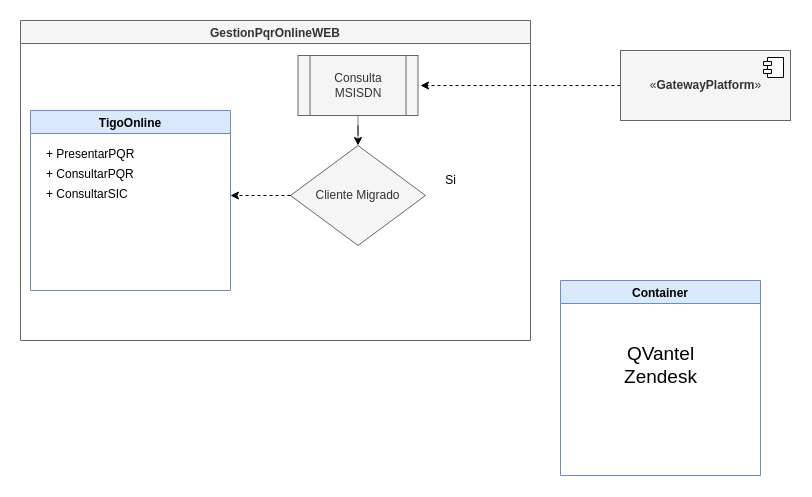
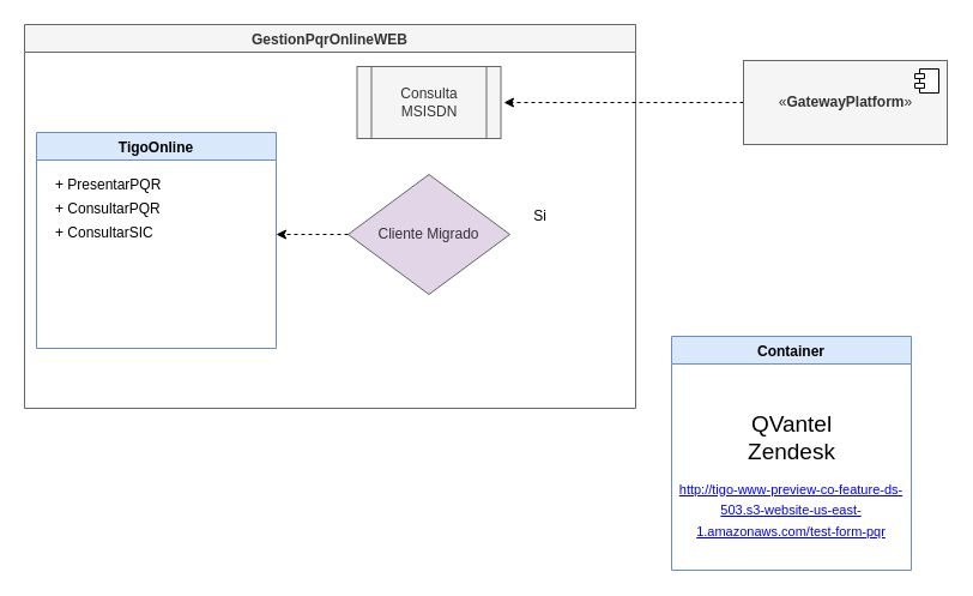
- <mxCell id="4" style="edgeStyle=orthogonalEdgeStyle;rounded=0;orthogonalLoop=1;jettySize=auto;html=1;entryX=0.5;entryY=0;entryDx=0;entryDy=0;dashed=1;dashPattern=1 1;" edge="1" parent="2" source="5" target="3"><mxGeometry relative="1" as="geometry" /></mxCell>
- <mxCell id="3" value="Cliente Migrado" style="rhombus;whiteSpace=wrap;html=1;fillColor=#f5f5f5;strokeColor=#666666;fontColor=#333333;" vertex="1" parent="2"><mxGeometry x="270" y="125" width="135" height="100" as="geometry" /></mxCell>
+ <mxCell id="3" value="Cliente Migrado" style="rhombus;whiteSpace=wrap;html=1;fillColor=#e1d5e7;strokeColor=#666666;fontColor=#333333;" vertex="1" parent="2"><mxGeometry x="270" y="125" width="135" height="100" as="geometry" /></mxCell>
+ <mxCell id="12" value="&lt;div&gt;&lt;a class=&quot;Hyperlink SCXW46569479 BCX0&quot; href=&quot;http://tigo-www-preview-co-feature-ds-503.s3-website-us-east-1.amazonaws.com/test-form-pqr&quot; target=&quot;_blank&quot; style=&quot;margin: 0px ; padding: 0px ; font-family: &amp;#34;arial&amp;#34; , &amp;#34;arial_msfontservice&amp;#34; , sans-serif ; background-color: rgb(255 , 255 , 255)&quot;&gt;&lt;span lang=&quot;ES-CO&quot; class=&quot;TextRun Underlined SCXW46569479 BCX0&quot; style=&quot;margin: 0px ; padding: 0px ; color: rgb(0 , 0 , 255) ; line-height: 17.267px ; font-family: &amp;#34;arial&amp;#34; , &amp;#34;arial_embeddedfont&amp;#34; , &amp;#34;arial_msfontservice&amp;#34; , sans-serif&quot;&gt;&lt;span class=&quot;NormalTextRun SCXW46569479 BCX0&quot; style=&quot;margin: 0px ; padding: 0px&quot;&gt;&lt;font style=&quot;font-size: 11px&quot;&gt;http://tigo-www-preview-co-feature-ds-503.s3-website-us-east-1.amazonaws.com/test-form-pqr&lt;/font&gt;&lt;/span&gt;&lt;/span&gt;&lt;/a&gt;&lt;/div&gt;" style="text;html=1;strokeColor=none;fillColor=none;spacing=5;spacingTop=-20;whiteSpace=wrap;overflow=hidden;rounded=0;align=center;" vertex="1" parent="10"><mxGeometry y="130" width="200" height="40" as="geometry" /></mxCell>
